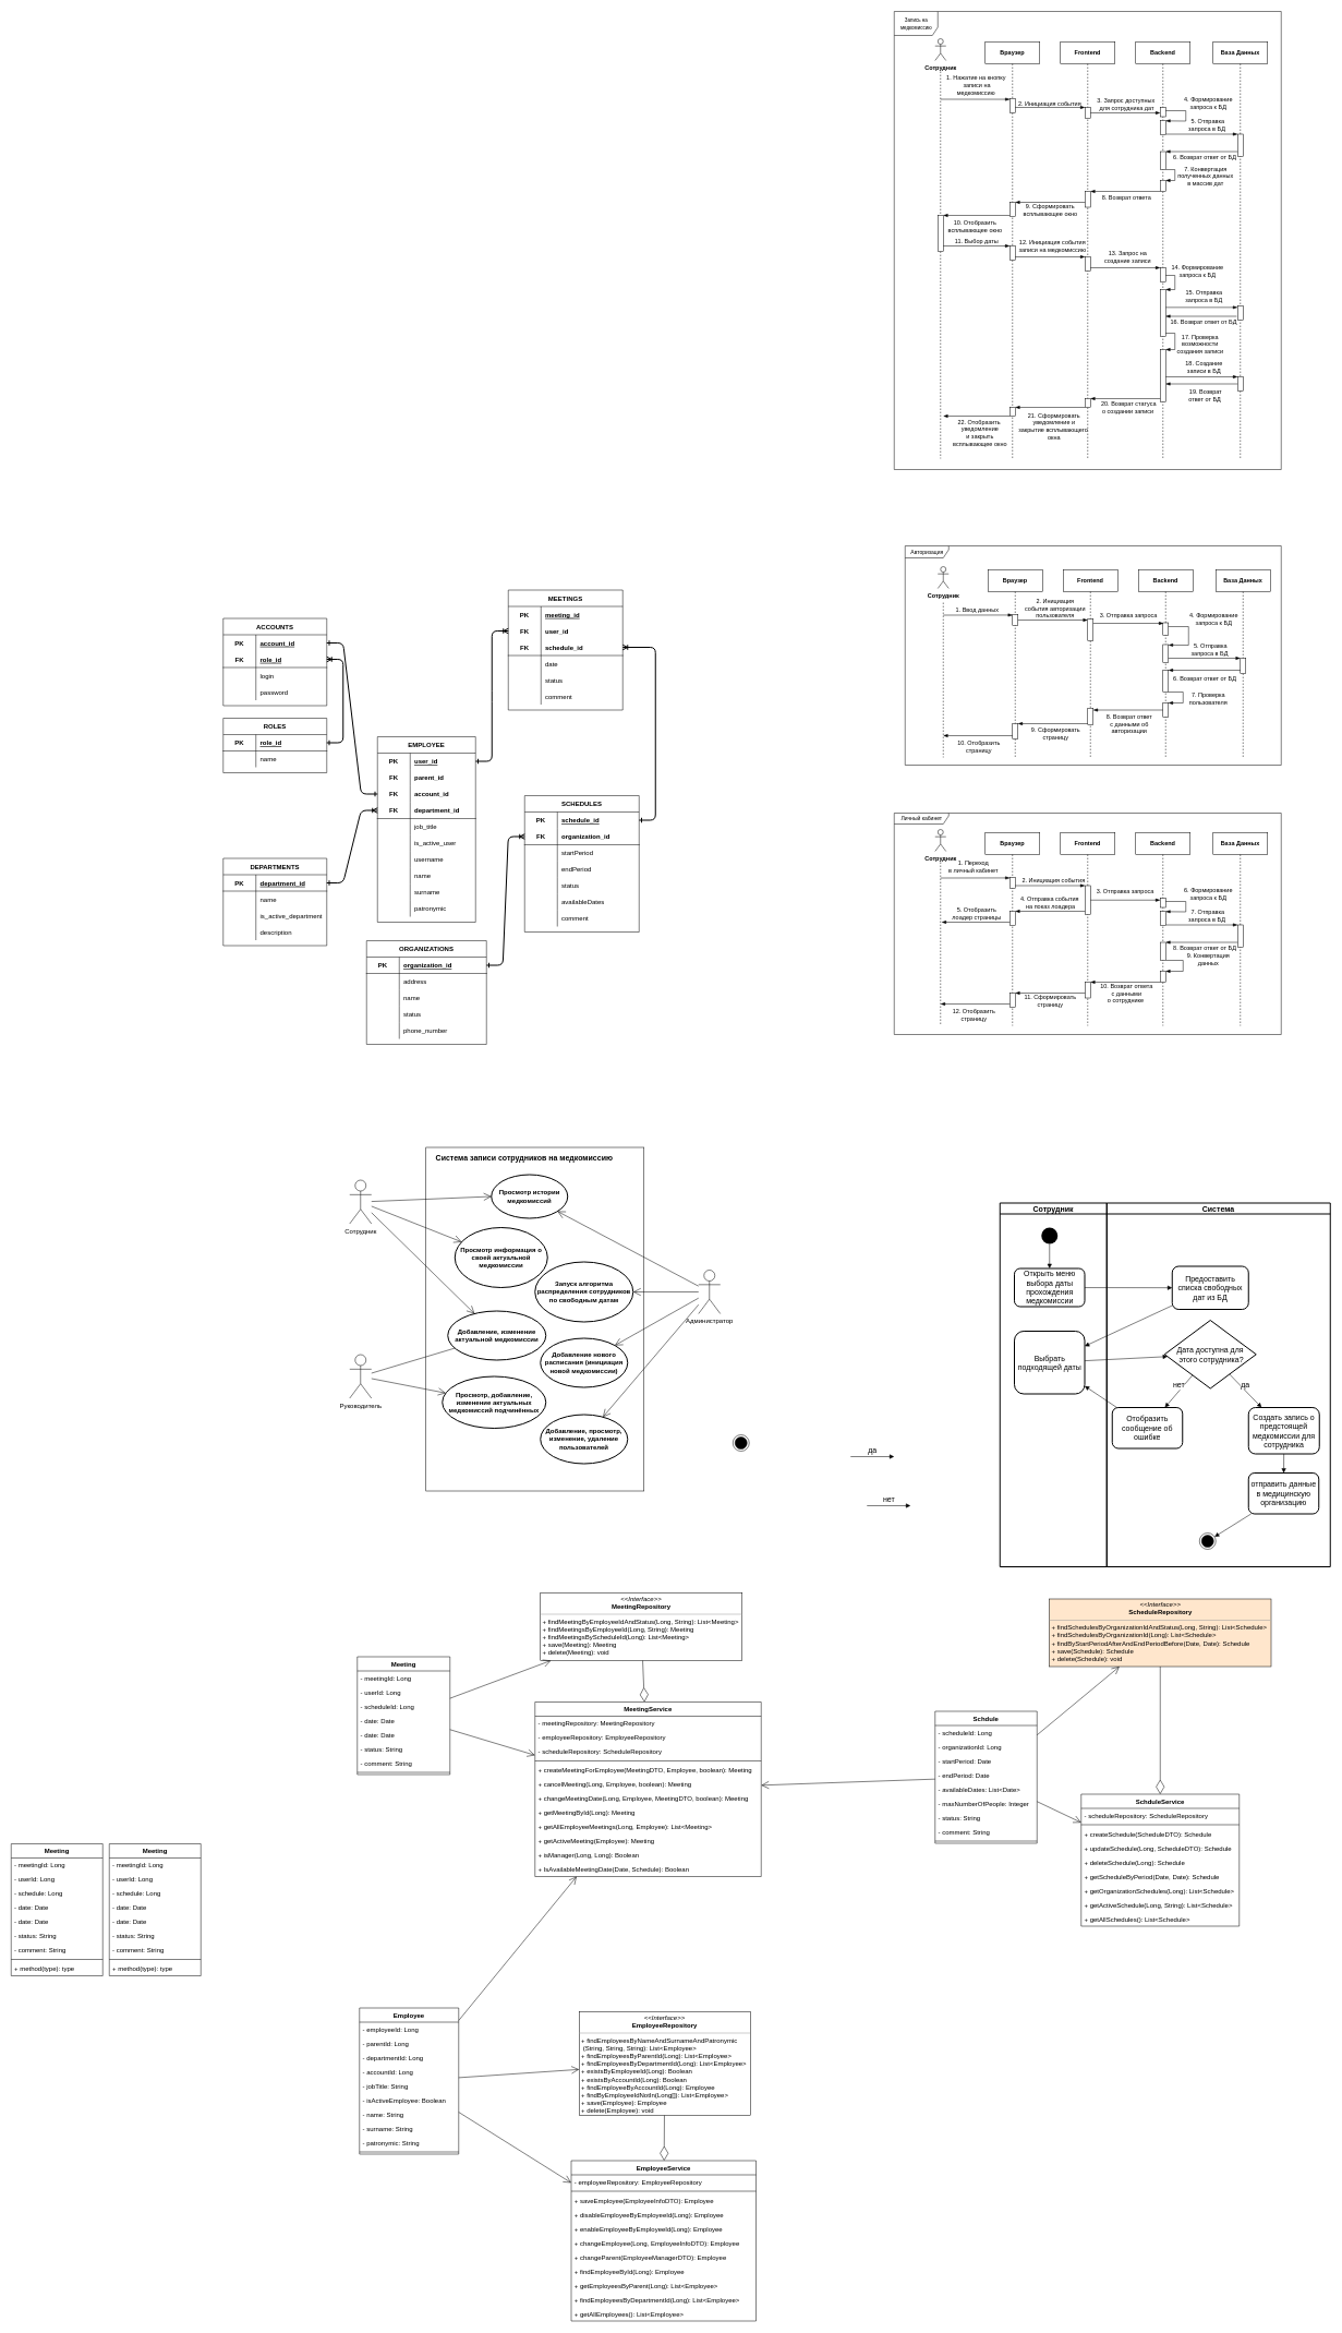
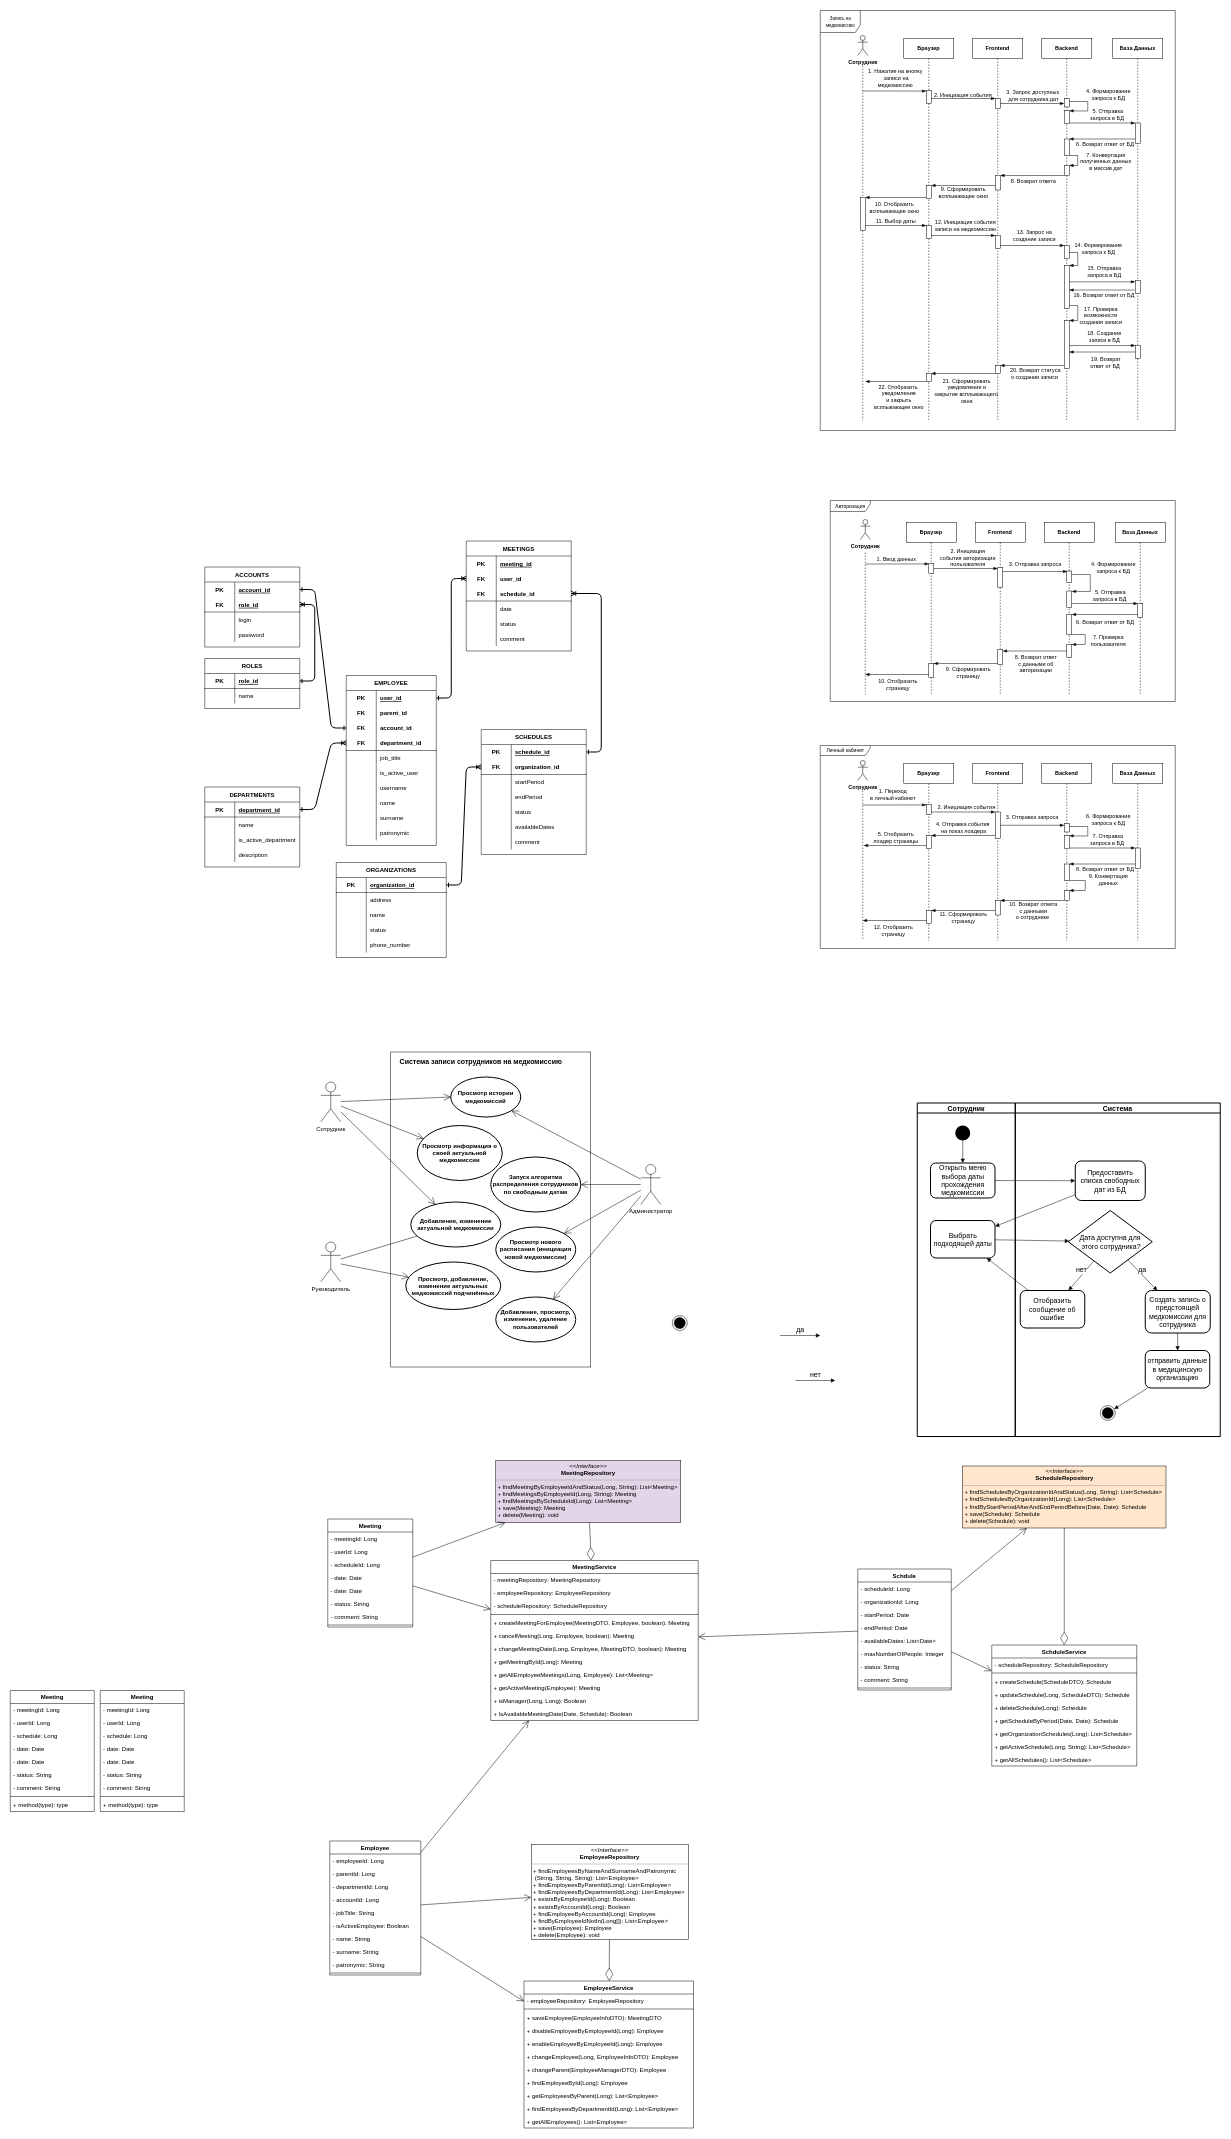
- <mxCell id="102" value="&lt;b&gt;Добавление нового расписания (инициация новой медкомиссии)&lt;/b&gt;" style="ellipse;whiteSpace=wrap;html=1;fillColor=none;strokeWidth=2;" parent="1" vertex="1"><mxGeometry x="991" y="2453" width="160" height="90" as="geometry" /></mxCell>
+ <mxCell id="102" value="&lt;b&gt;Просмотр нового расписания (инициация новой медкомиссии)&lt;/b&gt;" style="ellipse;whiteSpace=wrap;html=1;fillColor=none;strokeWidth=2;" parent="1" vertex="1"><mxGeometry x="991" y="2453" width="160" height="90" as="geometry" /></mxCell>
- <mxCell id="119" value="Выбрать подходящей даты" style="shape=ext;rounded=1;html=1;whiteSpace=wrap;strokeWidth=2;fillColor=none;fontSize=14;" parent="115" vertex="1"><mxGeometry x="26.5" y="235" width="129" height="115" as="geometry" /></mxCell>
+ <mxCell id="119" value="Выбрать подходящей даты" style="shape=ext;rounded=1;html=1;whiteSpace=wrap;strokeWidth=2;fillColor=none;fontSize=14;" parent="115" vertex="1"><mxGeometry x="26.5" y="235" width="129" height="75" as="geometry" /></mxCell>
- <mxCell id="202" value="&lt;p style=&quot;margin: 0px ; margin-top: 4px ; text-align: center&quot;&gt;&lt;i&gt;&amp;lt;&amp;lt;Interface&amp;gt;&amp;gt;&lt;/i&gt;&lt;br&gt;&lt;b&gt;MeetingRepository&lt;/b&gt;&lt;/p&gt;&lt;hr size=&quot;1&quot;&gt;&lt;p style=&quot;margin: 0px ; margin-left: 4px&quot;&gt;+ findMeetingByEmployeeIdAndStatus(Long, String): List&amp;lt;Meeting&amp;gt;&lt;br&gt;+ findMeetingsByEmployeeId(Long, String): Meeting&lt;br&gt;&lt;/p&gt;&lt;p style=&quot;margin: 0px ; margin-left: 4px&quot;&gt;+ findMeetingsByScheduleId(Long): List&amp;lt;Meeting&amp;gt;&lt;/p&gt;&lt;p style=&quot;margin: 0px ; margin-left: 4px&quot;&gt;+ save(Meeting): Meeting&lt;br&gt;&lt;/p&gt;&lt;p style=&quot;margin: 0px 0px 0px 4px&quot;&gt;+ delete(Meeting): void&lt;br&gt;&lt;/p&gt;&lt;div&gt;&lt;br&gt;&lt;/div&gt;" style="verticalAlign=top;align=left;overflow=fill;fontSize=12;fontFamily=Helvetica;html=1;" parent="1" vertex="1"><mxGeometry x="991" y="2920" width="370" height="124" as="geometry" /></mxCell>
+ <mxCell id="202" value="&lt;p style=&quot;margin: 0px ; margin-top: 4px ; text-align: center&quot;&gt;&lt;i&gt;&amp;lt;&amp;lt;Interface&amp;gt;&amp;gt;&lt;/i&gt;&lt;br&gt;&lt;b&gt;MeetingRepository&lt;/b&gt;&lt;/p&gt;&lt;hr size=&quot;1&quot;&gt;&lt;p style=&quot;margin: 0px ; margin-left: 4px&quot;&gt;+ findMeetingByEmployeeIdAndStatus(Long, String): List&amp;lt;Meeting&amp;gt;&lt;br&gt;+ findMeetingsByEmployeeId(Long, String): Meeting&lt;br&gt;&lt;/p&gt;&lt;p style=&quot;margin: 0px ; margin-left: 4px&quot;&gt;+ findMeetingsByScheduleId(Long): List&amp;lt;Meeting&amp;gt;&lt;/p&gt;&lt;p style=&quot;margin: 0px ; margin-left: 4px&quot;&gt;+ save(Meeting): Meeting&lt;br&gt;&lt;/p&gt;&lt;p style=&quot;margin: 0px 0px 0px 4px&quot;&gt;+ delete(Meeting): void&lt;br&gt;&lt;/p&gt;&lt;div&gt;&lt;br&gt;&lt;/div&gt;" style="verticalAlign=top;align=left;overflow=fill;fontSize=12;fontFamily=Helvetica;html=1;fillColor=#e1d5e7;" parent="1" vertex="1"><mxGeometry x="991" y="2920" width="370" height="124" as="geometry" /></mxCell>
- <mxCell id="234" value="+ saveEmployee(EmployeeInfoDTO): Employee" style="text;strokeColor=none;fillColor=none;align=left;verticalAlign=top;spacingLeft=4;spacingRight=4;overflow=hidden;rotatable=0;points=[[0,0.5],[1,0.5]];portConstraint=eastwest;" parent="231" vertex="1"><mxGeometry y="60" width="339" height="26" as="geometry" /></mxCell>
+ <mxCell id="234" value="+ saveEmployee(EmployeeInfoDTO): MeetingDTO" style="text;strokeColor=none;fillColor=none;align=left;verticalAlign=top;spacingLeft=4;spacingRight=4;overflow=hidden;rotatable=0;points=[[0,0.5],[1,0.5]];portConstraint=eastwest;" parent="231" vertex="1"><mxGeometry y="60" width="339" height="26" as="geometry" /></mxCell>
